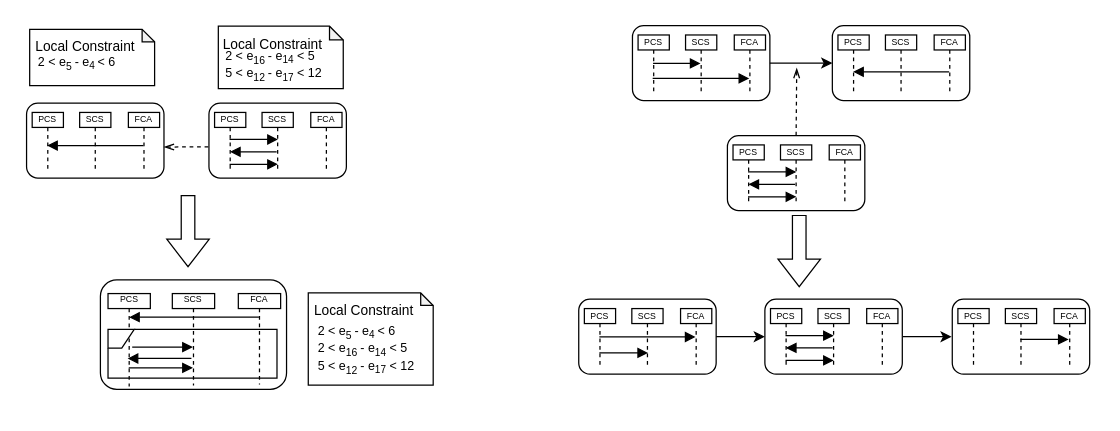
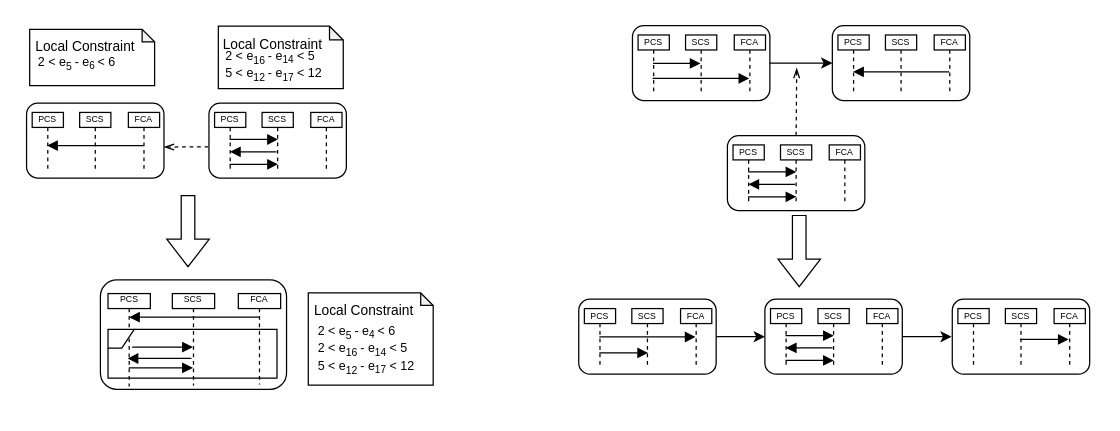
- <mxCell id="35" value="&lt;div&gt;&lt;div&gt;&lt;div&gt;2 &amp;lt; e&lt;sub&gt;5&amp;nbsp;&lt;/sub&gt;- e&lt;span style=&quot;font-size: 6.944px;&quot;&gt;&lt;sub style=&quot;font-size: 8px;&quot;&gt;4&amp;nbsp;&lt;/sub&gt;&lt;/span&gt;&amp;lt; 6&lt;br&gt;&lt;/div&gt;&lt;/div&gt;&lt;/div&gt;" style="text;align=left;verticalAlign=top;rounded=0;horizontal=1;fontSize=10;html=1;" vertex="1" parent="32"><mxGeometry x="5" y="13.658" width="78.333" height="19.5" as="geometry" /></mxCell>
+ <mxCell id="35" value="&lt;div&gt;&lt;div&gt;&lt;div&gt;2 &amp;lt; e&lt;sub&gt;5&amp;nbsp;&lt;/sub&gt;- e&lt;span style=&quot;font-size: 6.944px;&quot;&gt;&lt;sub style=&quot;font-size: 8px;&quot;&gt;6&amp;nbsp;&lt;/sub&gt;&lt;/span&gt;&amp;lt; 6&lt;br&gt;&lt;/div&gt;&lt;/div&gt;&lt;/div&gt;" style="text;align=left;verticalAlign=top;rounded=0;horizontal=1;fontSize=10;html=1;" vertex="1" parent="32"><mxGeometry x="5" y="13.658" width="78.333" height="19.5" as="geometry" /></mxCell>
